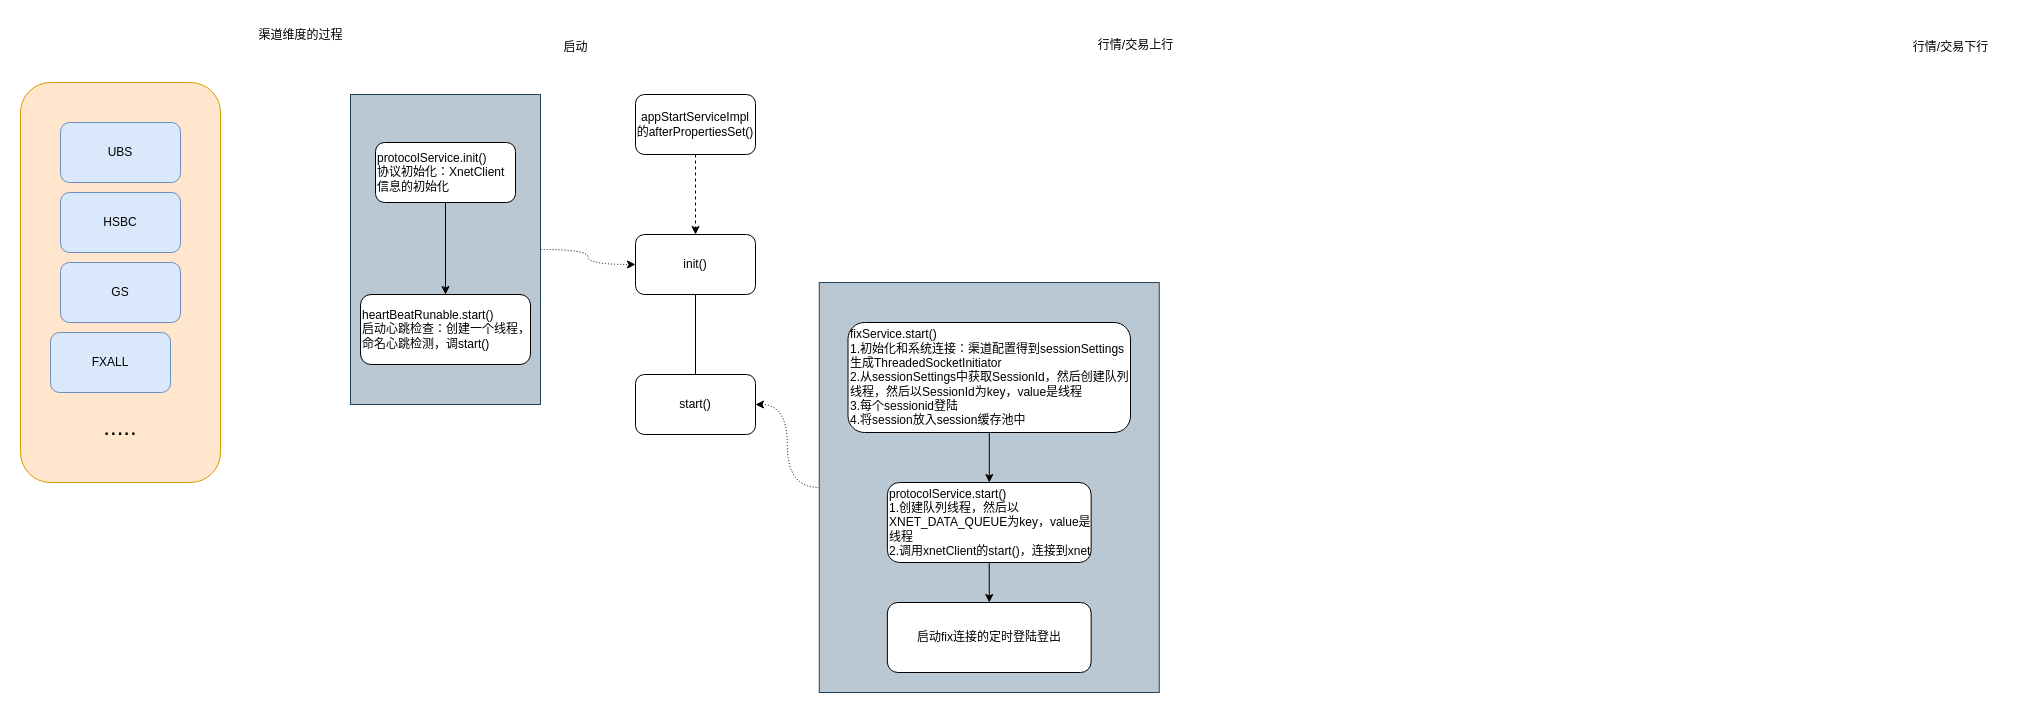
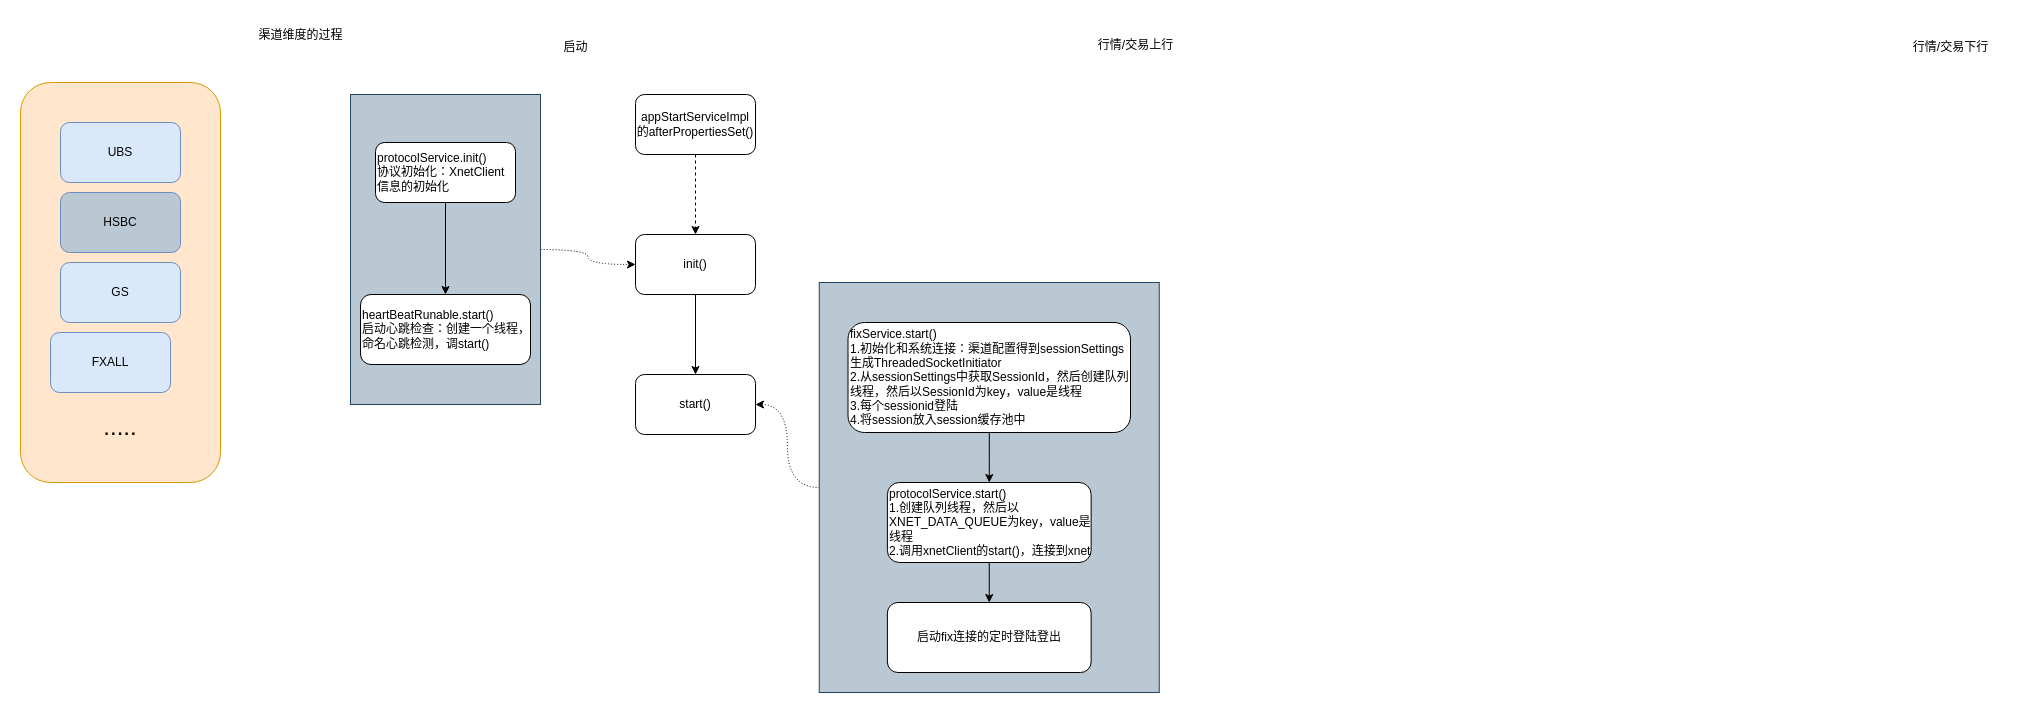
- <mxCell id="6" value="HSBC" style="rounded=1;whiteSpace=wrap;html=1;fillColor=#dae8fc;strokeColor=#6c8ebf;" vertex="1" parent="1"><mxGeometry x="60" y="192" width="120" height="60" as="geometry" /></mxCell>
+ <mxCell id="6" value="HSBC" style="rounded=1;whiteSpace=wrap;html=1;fillColor=#bac8d3;strokeColor=#6c8ebf;" vertex="1" parent="1"><mxGeometry x="60" y="192" width="120" height="60" as="geometry" /></mxCell>
- <mxCell id="15" value="" style="edgeStyle=orthogonalEdgeStyle;rounded=0;orthogonalLoop=1;jettySize=auto;html=1;endArrow=none;" edge="1" parent="1" source="16" target="18"><mxGeometry relative="1" as="geometry" /></mxCell>
+ <mxCell id="15" value="" style="edgeStyle=orthogonalEdgeStyle;rounded=0;orthogonalLoop=1;jettySize=auto;html=1;" edge="1" parent="1" source="16" target="18"><mxGeometry relative="1" as="geometry" /></mxCell>
